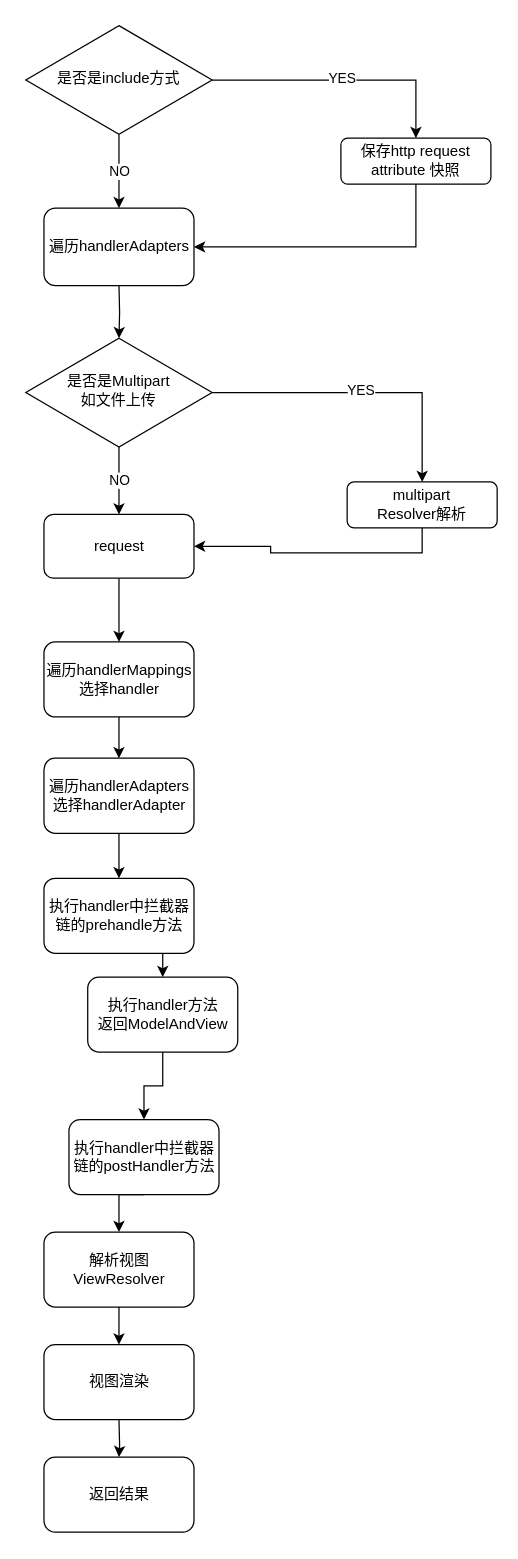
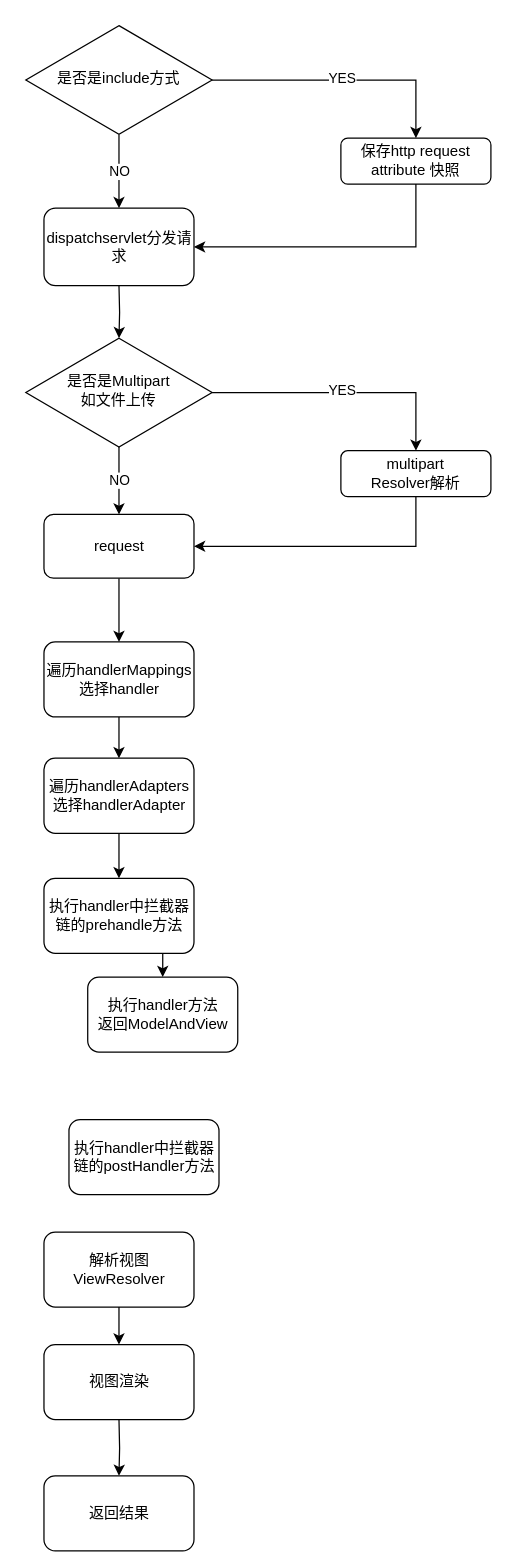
- <mxCell id="8" value="遍历handlerAdapters" style="rounded=1;whiteSpace=wrap;html=1;" parent="1" vertex="1"><mxGeometry x="34.5" y="166" width="120" height="62" as="geometry" /></mxCell>
+ <mxCell id="8" value="dispatchservlet分发请求" style="rounded=1;whiteSpace=wrap;html=1;" parent="1" vertex="1"><mxGeometry x="34.5" y="166" width="120" height="62" as="geometry" /></mxCell>
- <mxCell id="29" value="multipart&lt;br&gt;Resolver解析" style="rounded=1;whiteSpace=wrap;html=1;fontSize=12;glass=0;strokeWidth=1;shadow=0;" parent="1" vertex="1"><mxGeometry x="277" y="385" width="120" height="36.75" as="geometry" /></mxCell>
+ <mxCell id="29" value="multipart&lt;br&gt;Resolver解析" style="rounded=1;whiteSpace=wrap;html=1;fontSize=12;glass=0;strokeWidth=1;shadow=0;" parent="1" vertex="1"><mxGeometry x="272" y="360" width="120" height="36.75" as="geometry" /></mxCell>
- <mxCell id="13" style="edgeStyle=orthogonalEdgeStyle;rounded=0;orthogonalLoop=1;jettySize=auto;html=1;exitX=0.5;exitY=1;exitDx=0;exitDy=0;entryX=0.5;entryY=0;entryDx=0;entryDy=0;" parent="1" source="14" target="18" edge="1"><mxGeometry relative="1" as="geometry" /></mxCell>
- <mxCell id="17" style="edgeStyle=orthogonalEdgeStyle;rounded=0;orthogonalLoop=1;jettySize=auto;html=1;exitX=0.5;exitY=1;exitDx=0;exitDy=0;entryX=0.5;entryY=0;entryDx=0;entryDy=0;" parent="1" source="18" target="20" edge="1"><mxGeometry relative="1" as="geometry" /></mxCell>
- <mxCell id="33" value="返回结果" style="rounded=1;whiteSpace=wrap;html=1;" vertex="1" parent="1"><mxGeometry x="34.5" y="1165" width="120" height="60" as="geometry" /></mxCell>
+ <mxCell id="33" value="返回结果" style="rounded=1;whiteSpace=wrap;html=1;" vertex="1" parent="1"><mxGeometry x="34.5" y="1180" width="120" height="60" as="geometry" /></mxCell>
